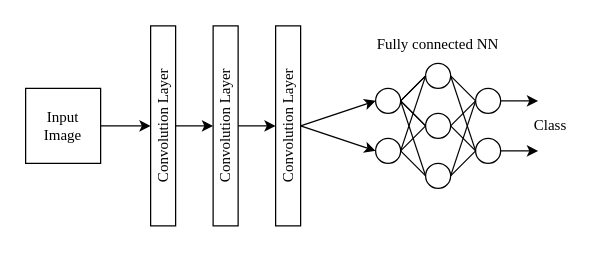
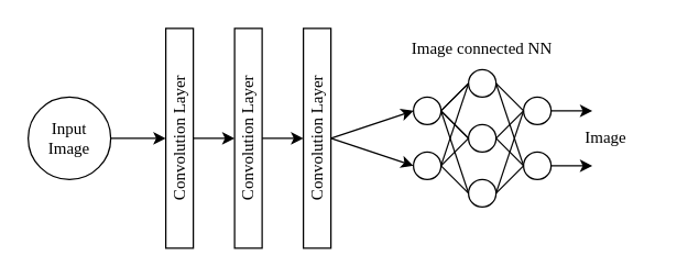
- <mxCell id="32" value="Fully connected NN" style="text;html=1;strokeColor=none;fillColor=none;align=center;verticalAlign=middle;whiteSpace=wrap;rounded=0;fontFamily=Times New Roman;" vertex="1" parent="1"><mxGeometry x="290" y="20" width="120" height="30" as="geometry" /></mxCell>
+ <mxCell id="32" value="Image connected NN" style="text;html=1;strokeColor=none;fillColor=none;align=center;verticalAlign=middle;whiteSpace=wrap;rounded=0;fontFamily=Times New Roman;" vertex="1" parent="1"><mxGeometry x="290" y="20" width="120" height="30" as="geometry" /></mxCell>
- <mxCell id="26" value="Input&lt;br&gt;Image" style="rounded=0;whiteSpace=wrap;html=1;fontFamily=Times New Roman;" vertex="1" parent="1"><mxGeometry x="20" y="70" width="60" height="60" as="geometry" /></mxCell>
+ <mxCell id="26" value="Input&lt;br&gt;Image" style="ellipse;whiteSpace=wrap;html=1;fontFamily=Times New Roman;" vertex="1" parent="1"><mxGeometry x="20" y="70" width="60" height="60" as="geometry" /></mxCell>
- <mxCell id="35" value="Class" style="text;html=1;strokeColor=none;fillColor=none;align=center;verticalAlign=middle;whiteSpace=wrap;rounded=0;fontFamily=Times New Roman;" vertex="1" parent="1"><mxGeometry x="410" y="82.5" width="60" height="35" as="geometry" /></mxCell>
+ <mxCell id="35" value="Image" style="text;html=1;strokeColor=none;fillColor=none;align=center;verticalAlign=middle;whiteSpace=wrap;rounded=0;fontFamily=Times New Roman;" vertex="1" parent="1"><mxGeometry x="410" y="82.5" width="60" height="35" as="geometry" /></mxCell>
